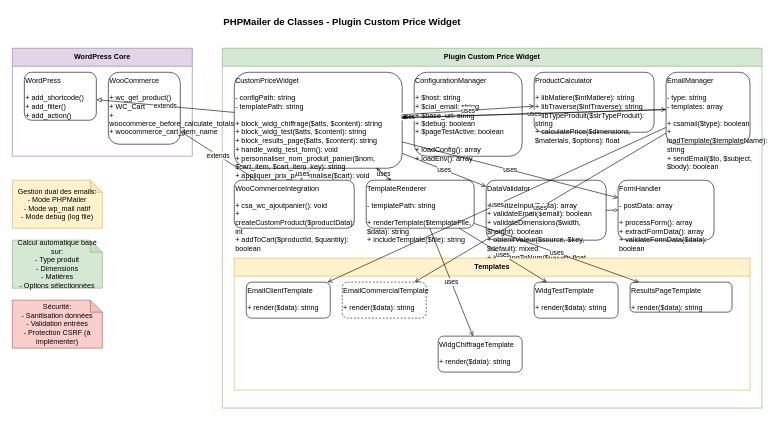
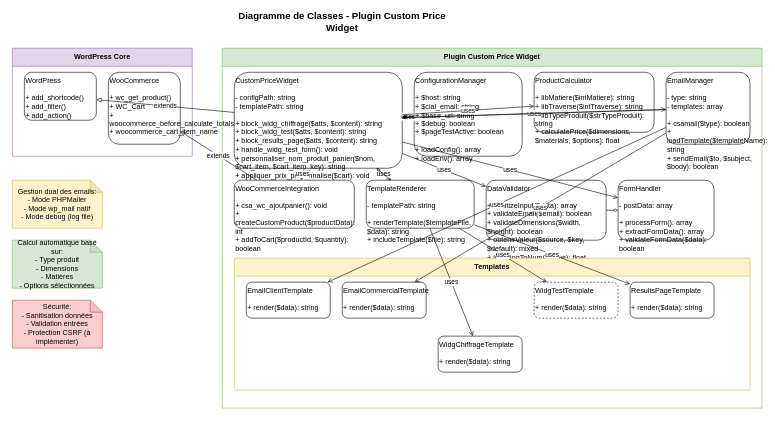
- <mxCell id="2" value="PHPMailer de Classes - Plugin Custom Price Widget" style="text;html=1;strokeColor=none;fillColor=none;align=center;verticalAlign=middle;whiteSpace=wrap;rounded=0;fontSize=16;fontStyle=1;" vertex="1" parent="1"><mxGeometry x="370" y="20" width="400" height="30" as="geometry" /></mxCell>
+ <mxCell id="2" value="Diagramme de Classes - Plugin Custom Price Widget" style="text;html=1;strokeColor=none;fillColor=none;align=center;verticalAlign=middle;whiteSpace=wrap;rounded=0;fontSize=16;fontStyle=1;" vertex="1" parent="1"><mxGeometry x="370" y="20" width="400" height="30" as="geometry" /></mxCell>
- <mxCell id="20" value="ResultsPageTemplate&#10;&#10;+ render($data): string" style="rounded=1;whiteSpace=wrap;html=1;align=left;verticalAlign=top;" vertex="1" parent="15"><mxGeometry x="660" y="40" width="170" height="50" as="geometry" /></mxCell>
+ <mxCell id="20" value="ResultsPageTemplate&#10;&#10;+ render($data): string" style="rounded=1;whiteSpace=wrap;html=1;align=left;verticalAlign=top;" vertex="1" parent="15"><mxGeometry x="660" y="40" width="140" height="60" as="geometry" /></mxCell>
- <mxCell id="17" value="EmailCommercialTemplate&#10;&#10;+ render($data): string" style="rounded=1;whiteSpace=wrap;html=1;align=left;verticalAlign=top;dashed=1;" vertex="1" parent="15"><mxGeometry x="180" y="40" width="140" height="60" as="geometry" /></mxCell>
+ <mxCell id="17" value="EmailCommercialTemplate&#10;&#10;+ render($data): string" style="rounded=1;whiteSpace=wrap;html=1;align=left;verticalAlign=top;" vertex="1" parent="15"><mxGeometry x="180" y="40" width="140" height="60" as="geometry" /></mxCell>
- <mxCell id="19" value="WidgTestTemplate&#10;&#10;+ render($data): string" style="rounded=1;whiteSpace=wrap;html=1;align=left;verticalAlign=top;" vertex="1" parent="15"><mxGeometry x="500" y="40" width="140" height="60" as="geometry" /></mxCell>
+ <mxCell id="19" value="WidgTestTemplate&#10;&#10;+ render($data): string" style="rounded=1;whiteSpace=wrap;html=1;align=left;verticalAlign=top;dashed=1;" vertex="1" parent="15"><mxGeometry x="500" y="40" width="140" height="60" as="geometry" /></mxCell>
